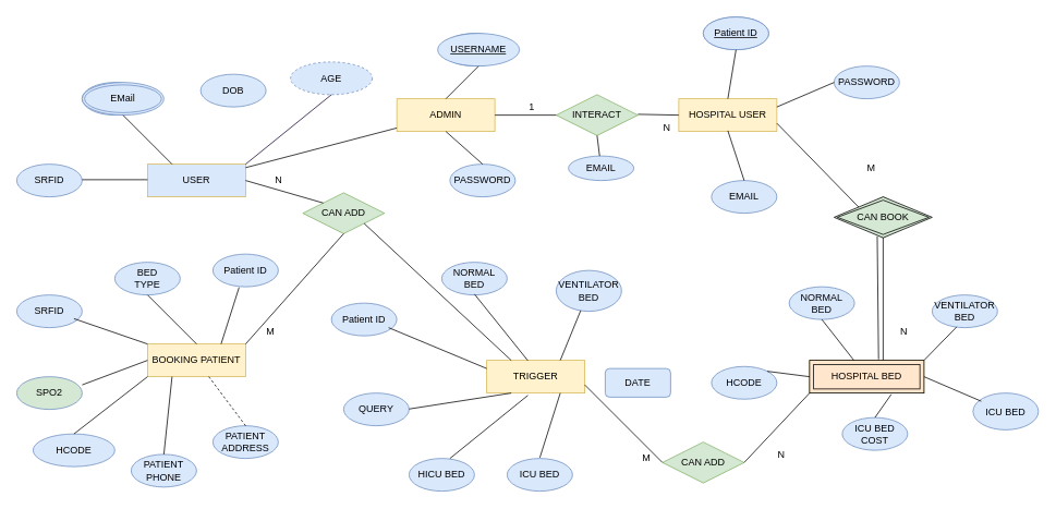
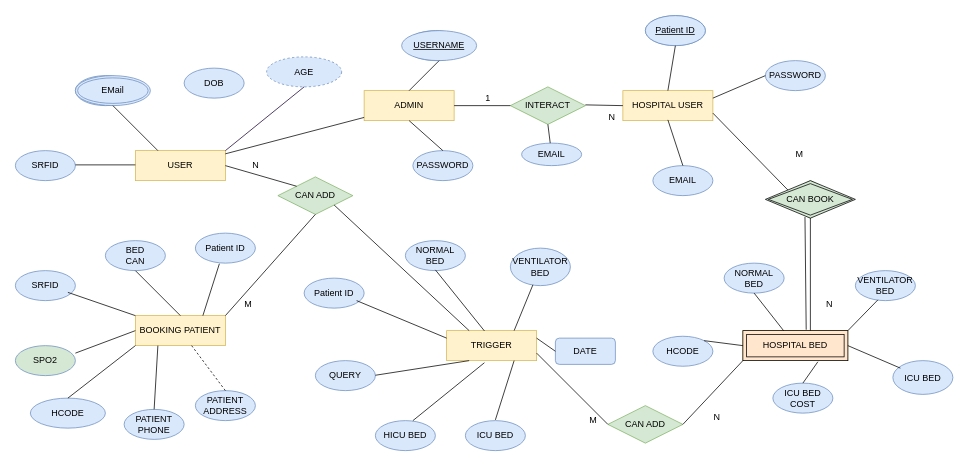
- <mxCell id="4" value="USER" style="rounded=0;whiteSpace=wrap;html=1;fillColor=#dae8fc;strokeColor=#d6b656;" parent="1" vertex="1"><mxGeometry x="180" y="200" width="120" height="40" as="geometry" /></mxCell>
+ <mxCell id="4" value="USER" style="rounded=0;whiteSpace=wrap;html=1;fillColor=#fff2cc;strokeColor=#d6b656;" parent="1" vertex="1"><mxGeometry x="180" y="200" width="120" height="40" as="geometry" /></mxCell>
- <mxCell id="17" value="BED &lt;br&gt;TYPE" style="ellipse;whiteSpace=wrap;html=1;fillColor=#dae8fc;strokeColor=#6c8ebf;" parent="1" vertex="1"><mxGeometry x="140" y="320" width="80" height="40" as="geometry" /></mxCell>
+ <mxCell id="17" value="BED &lt;br&gt;CAN" style="ellipse;whiteSpace=wrap;html=1;fillColor=#dae8fc;strokeColor=#6c8ebf;" parent="1" vertex="1"><mxGeometry x="140" y="320" width="80" height="40" as="geometry" /></mxCell>
+ <mxCell id="81" value="" style="endArrow=none;html=1;rounded=0;exitX=1;exitY=0.25;exitDx=0;exitDy=0;entryX=0;entryY=0.5;entryDx=0;entryDy=0;" parent="1" source="23" target="30" edge="1"><mxGeometry relative="1" as="geometry"><mxPoint x="780" y="400" as="sourcePoint" /><mxPoint x="940" y="400" as="targetPoint" /></mxGeometry></mxCell>
- <mxCell id="21" value="PATIENT PHONE" style="ellipse;whiteSpace=wrap;html=1;fillColor=#dae8fc;strokeColor=#6c8ebf;" parent="1" vertex="1"><mxGeometry x="160" y="555" width="80" height="40" as="geometry" /></mxCell>
+ <mxCell id="21" value="PATIENT PHONE" style="ellipse;whiteSpace=wrap;html=1;fillColor=#dae8fc;strokeColor=#6c8ebf;" parent="1" vertex="1"><mxGeometry x="165" y="545" width="80" height="40" as="geometry" /></mxCell>
